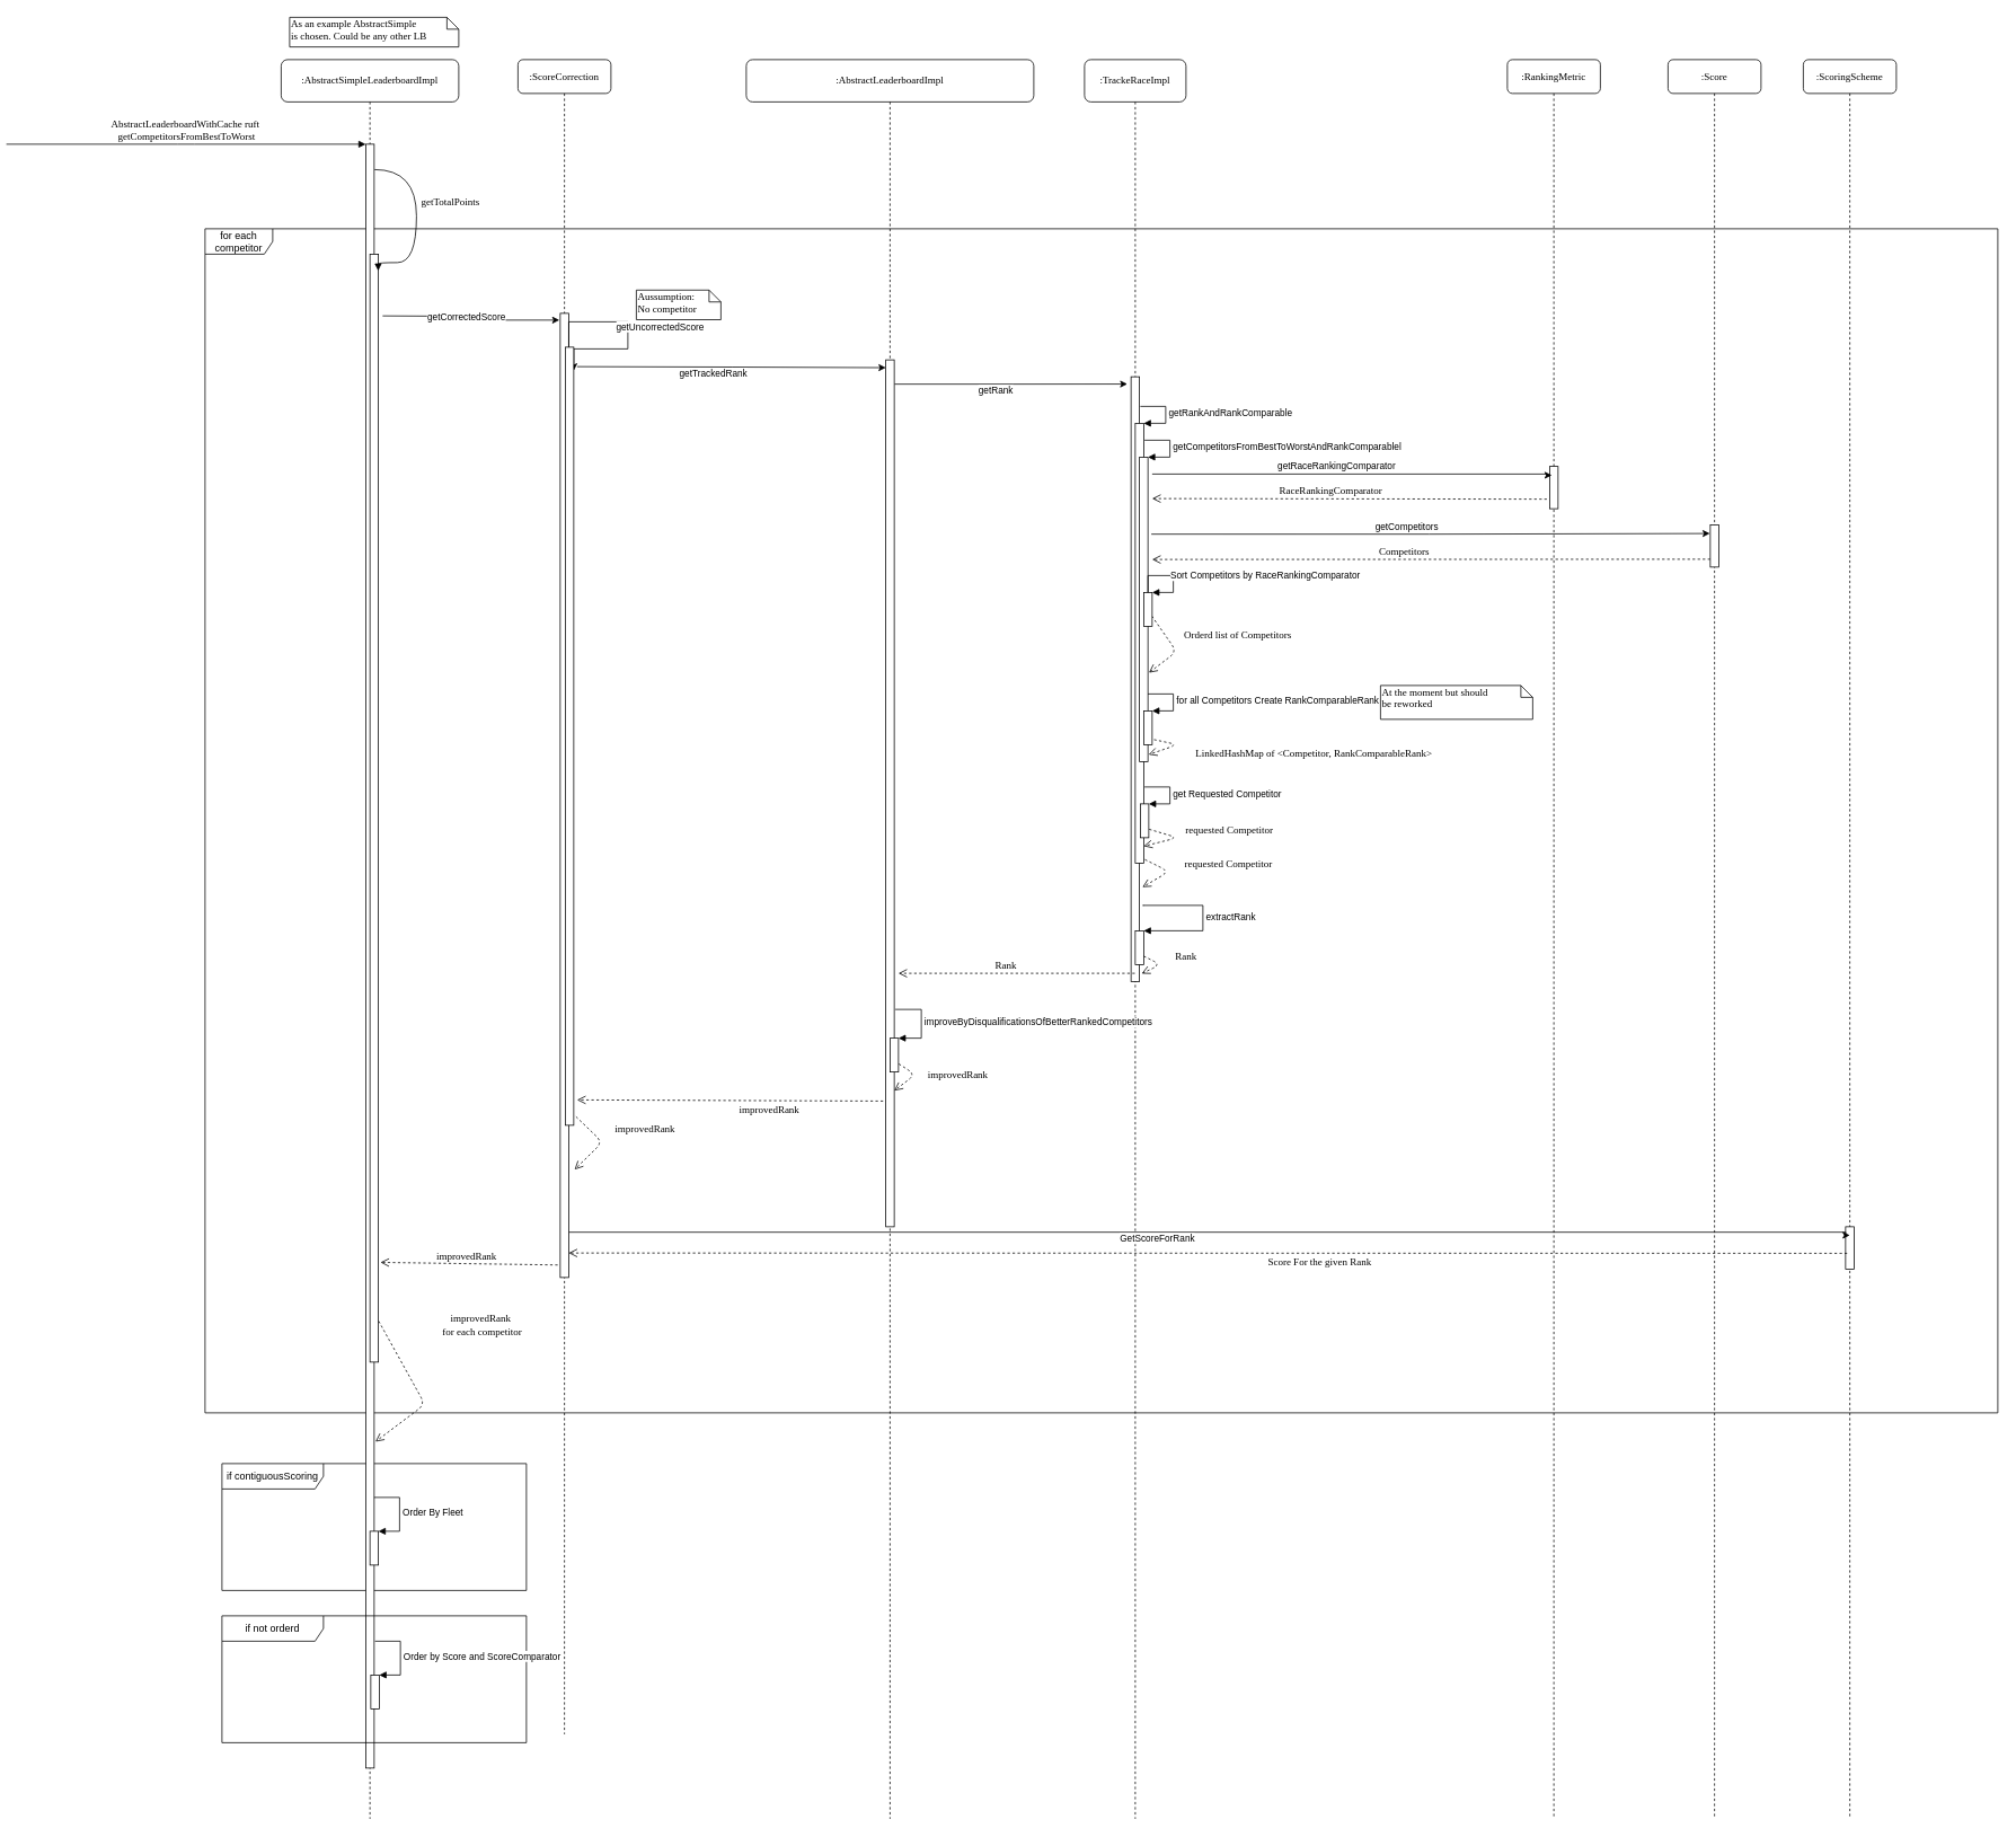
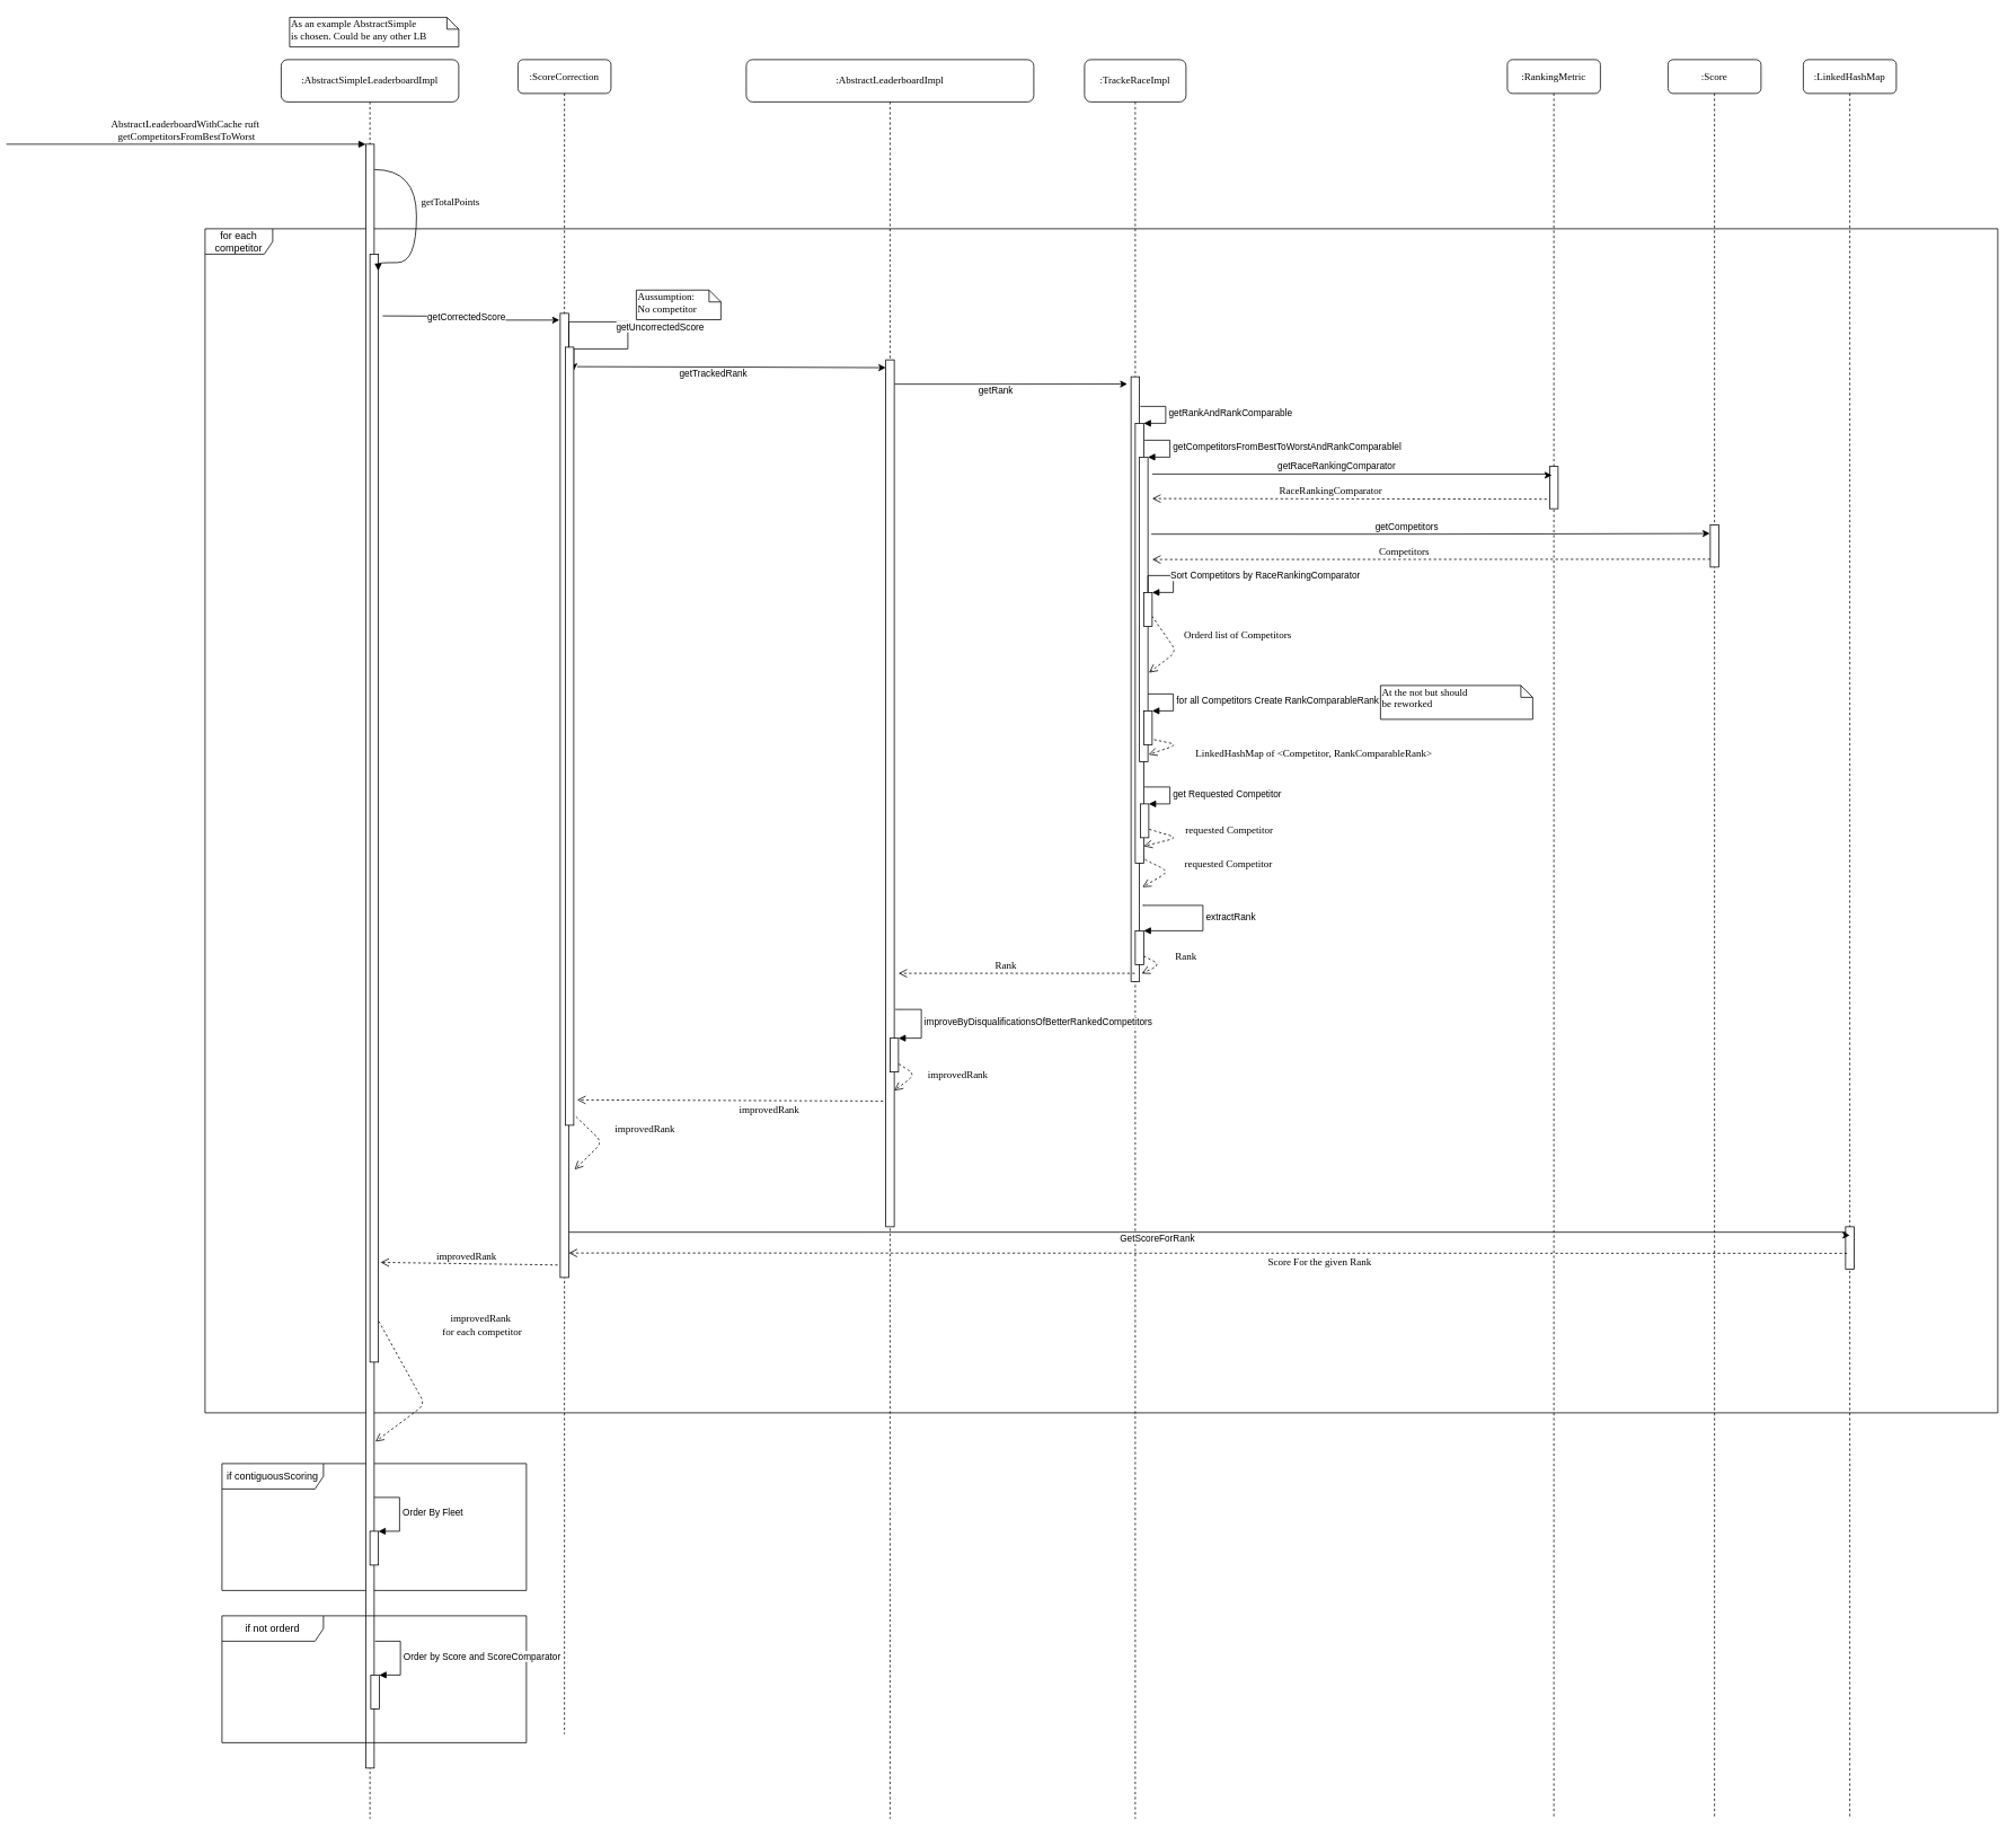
- <mxCell id="64" value=":ScoringScheme" style="shape=umlLifeline;perimeter=lifelinePerimeter;whiteSpace=wrap;html=1;container=1;collapsible=0;recursiveResize=0;outlineConnect=0;rounded=1;shadow=0;comic=0;labelBackgroundColor=none;strokeWidth=1;fontFamily=Verdana;fontSize=12;align=center;" parent="1" vertex="1"><mxGeometry x="1910" y="70" width="110" height="2080" as="geometry" /></mxCell>
+ <mxCell id="64" value=":LinkedHashMap" style="shape=umlLifeline;perimeter=lifelinePerimeter;whiteSpace=wrap;html=1;container=1;collapsible=0;recursiveResize=0;outlineConnect=0;rounded=1;shadow=0;comic=0;labelBackgroundColor=none;strokeWidth=1;fontFamily=Verdana;fontSize=12;align=center;" parent="1" vertex="1"><mxGeometry x="1910" y="70" width="110" height="2080" as="geometry" /></mxCell>
- <mxCell id="58" value="At the moment but should &lt;br&gt;be reworked" style="shape=note;whiteSpace=wrap;html=1;size=14;verticalAlign=top;align=left;spacingTop=-6;rounded=0;shadow=0;comic=0;labelBackgroundColor=none;strokeWidth=1;fontFamily=Verdana;fontSize=12" parent="1" vertex="1"><mxGeometry x="1410" y="810" width="180" height="40" as="geometry" /></mxCell>
+ <mxCell id="58" value="At the not but should &lt;br&gt;be reworked" style="shape=note;whiteSpace=wrap;html=1;size=14;verticalAlign=top;align=left;spacingTop=-6;rounded=0;shadow=0;comic=0;labelBackgroundColor=none;strokeWidth=1;fontFamily=Verdana;fontSize=12" parent="1" vertex="1"><mxGeometry x="1410" y="810" width="180" height="40" as="geometry" /></mxCell>
